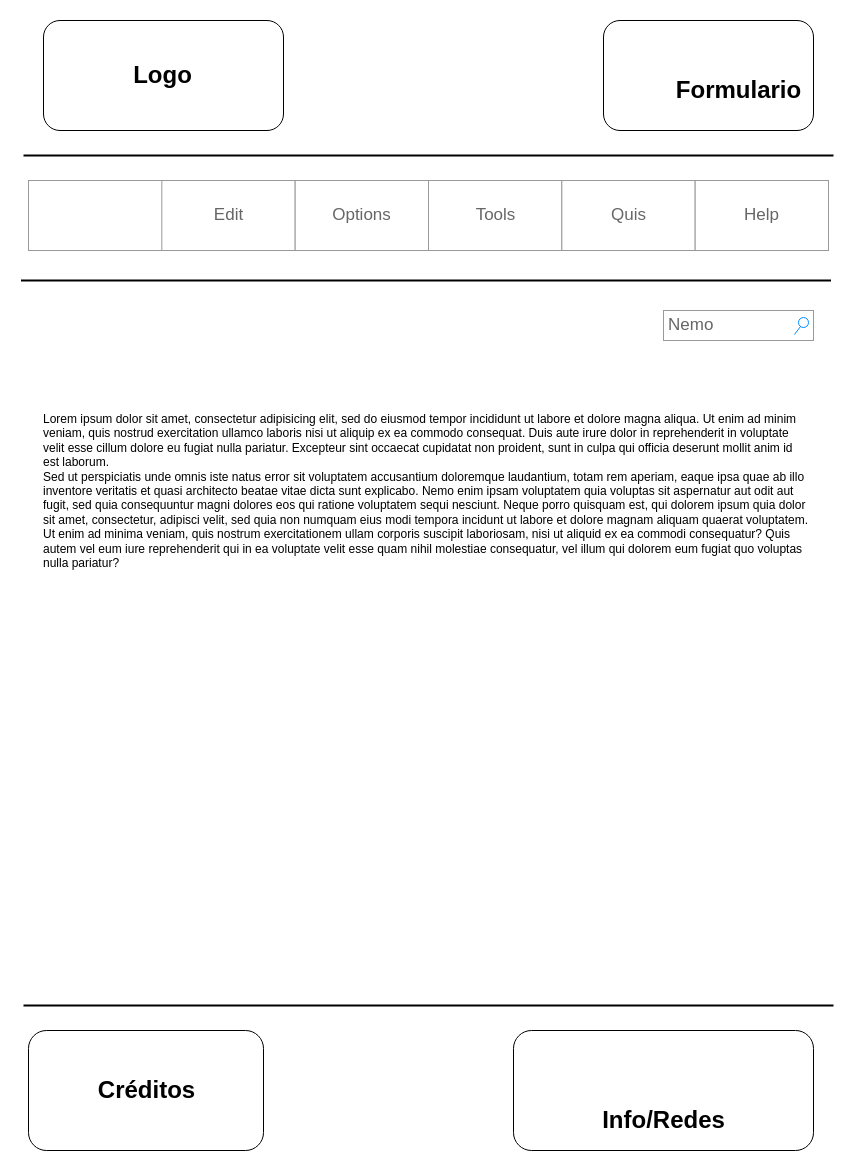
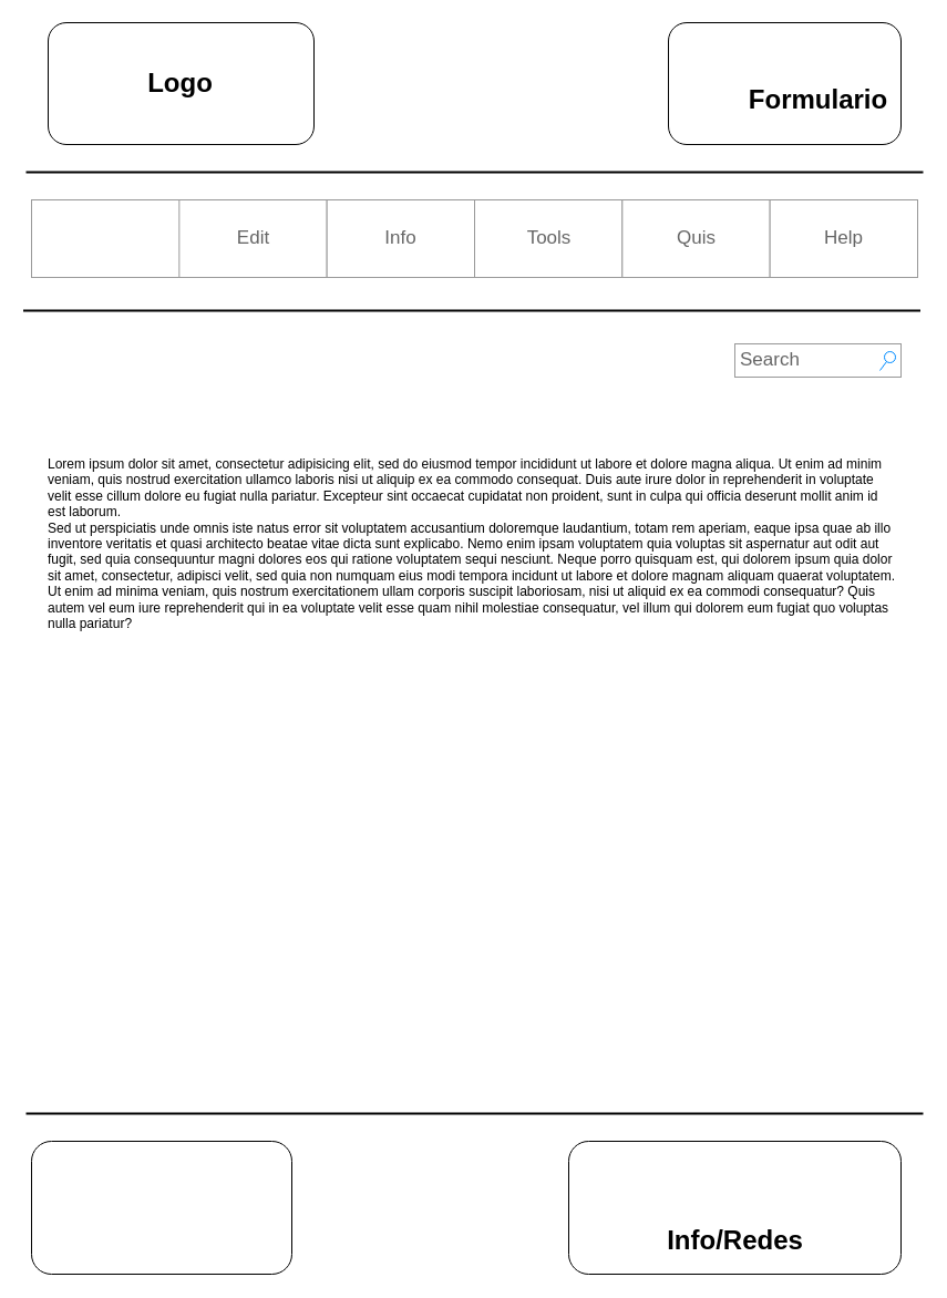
- <mxCell id="9" value="Options" style="strokeColor=inherit;fillColor=inherit;gradientColor=inherit;strokeWidth=1;shadow=0;dashed=0;align=center;html=1;shape=mxgraph.mockup.forms.rrect;rSize=0;fontSize=17;fontColor=#666666;" vertex="1" parent="7"><mxGeometry x="266.667" width="133.333" height="70" as="geometry" /></mxCell>
+ <mxCell id="9" value="Info" style="strokeColor=inherit;fillColor=inherit;gradientColor=inherit;strokeWidth=1;shadow=0;dashed=0;align=center;html=1;shape=mxgraph.mockup.forms.rrect;rSize=0;fontSize=17;fontColor=#666666;" vertex="1" parent="7"><mxGeometry x="266.667" width="133.333" height="70" as="geometry" /></mxCell>
- <mxCell id="6" value="Nemo" style="strokeWidth=1;shadow=0;dashed=0;align=center;html=1;shape=mxgraph.mockup.forms.searchBox;strokeColor=#999999;mainText=;fillColor=#ffffff;strokeColor2=#008cff;fontColor=#666666;fontSize=17;align=left;spacingLeft=3;" vertex="1" parent="1"><mxGeometry x="663" y="310" width="150" height="30" as="geometry" /></mxCell>
+ <mxCell id="6" value="Search" style="strokeWidth=1;shadow=0;dashed=0;align=center;html=1;shape=mxgraph.mockup.forms.searchBox;strokeColor=#999999;mainText=;fillColor=#ffffff;strokeColor2=#008cff;fontColor=#666666;fontSize=17;align=left;spacingLeft=3;" vertex="1" parent="1"><mxGeometry x="663" y="310" width="150" height="30" as="geometry" /></mxCell>
- <mxCell id="20" value="Créditos" style="text;strokeColor=none;fillColor=none;html=1;fontSize=24;fontStyle=1;verticalAlign=middle;align=center;" vertex="1" parent="1"><mxGeometry x="95.5" y="1070" width="100" height="40" as="geometry" /></mxCell>
